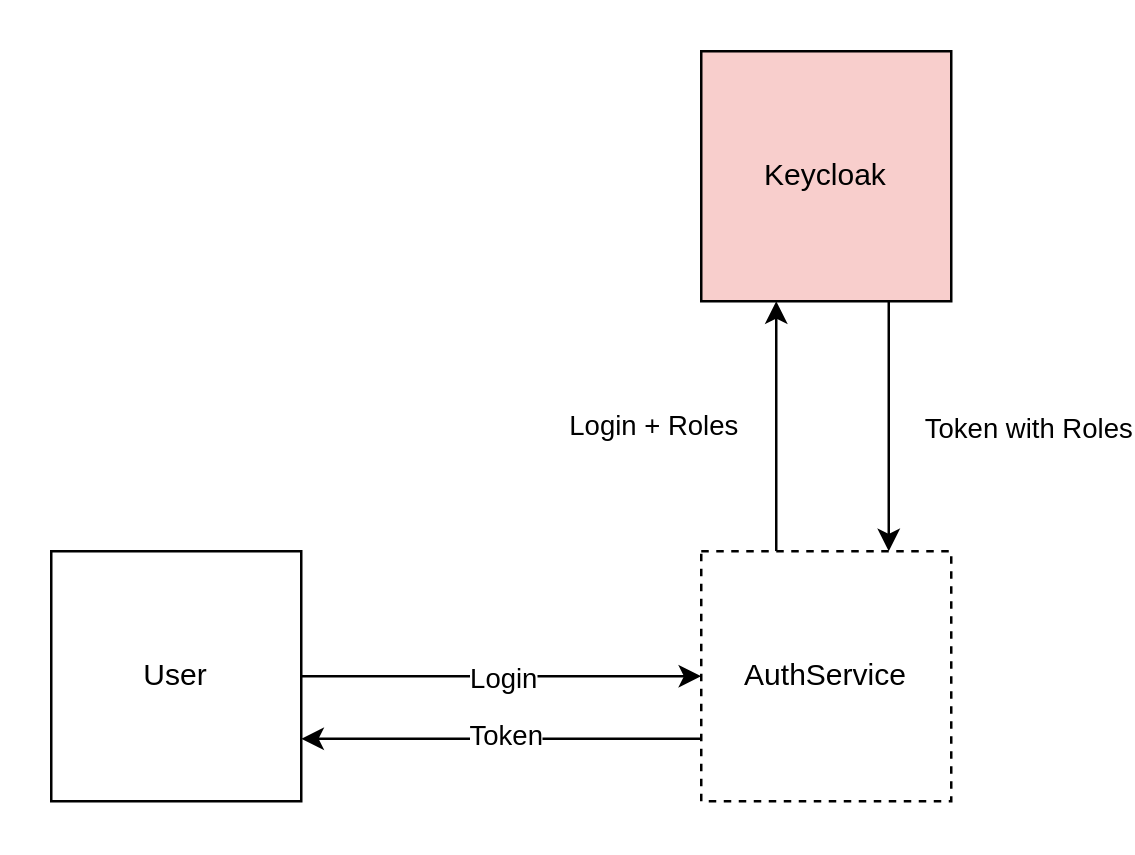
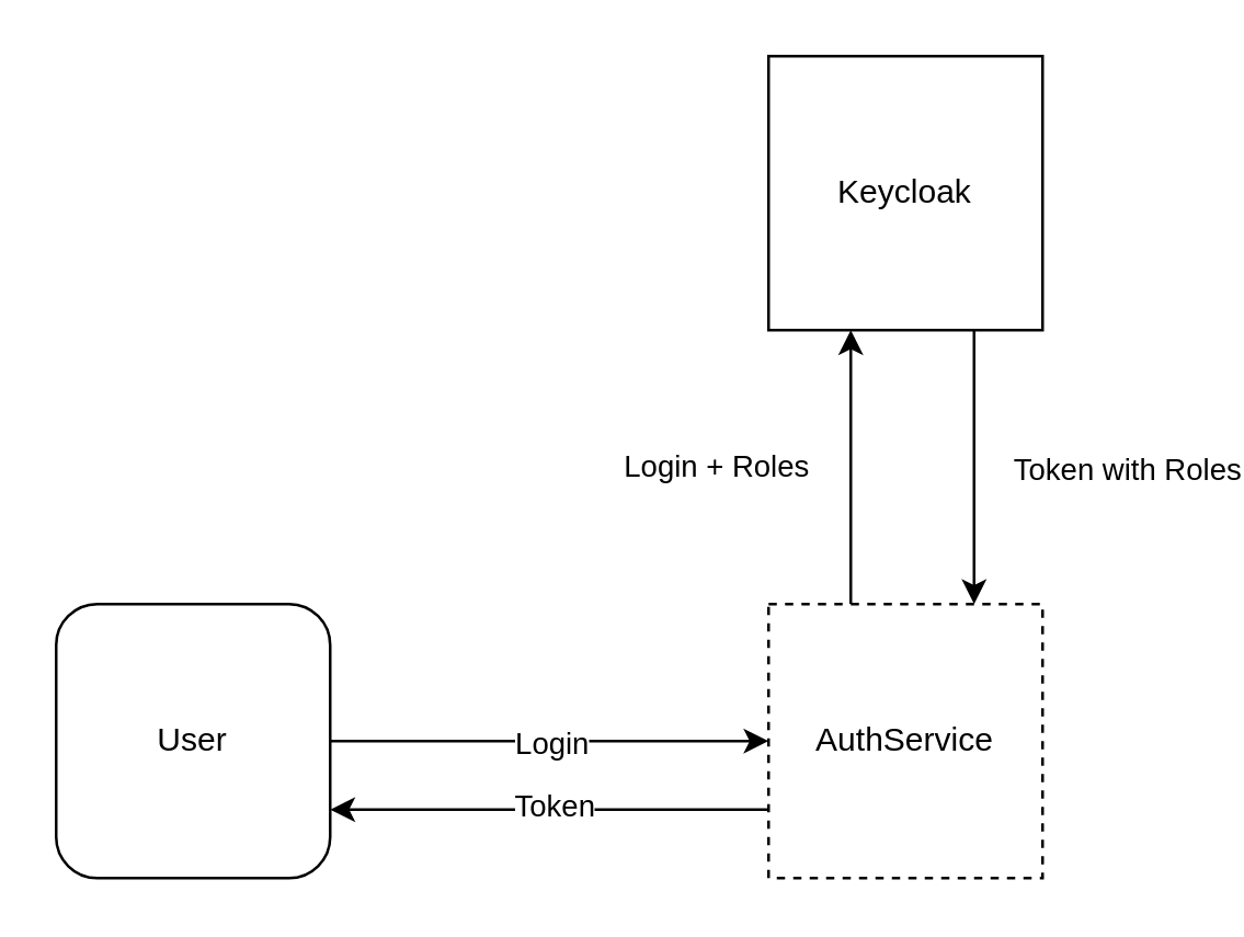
- <mxCell id="7" value="Keycloak" style="whiteSpace=wrap;html=1;aspect=fixed;fillColor=#f8cecc;" vertex="1" parent="1"><mxGeometry x="280" y="20" width="100" height="100" as="geometry" /></mxCell>
+ <mxCell id="7" value="Keycloak" style="whiteSpace=wrap;html=1;aspect=fixed;" vertex="1" parent="1"><mxGeometry x="280" y="20" width="100" height="100" as="geometry" /></mxCell>
- <mxCell id="10" value="User" style="whiteSpace=wrap;html=1;aspect=fixed;" vertex="1" parent="1"><mxGeometry x="20" y="220" width="100" height="100" as="geometry" /></mxCell>
+ <mxCell id="10" value="User" style="whiteSpace=wrap;html=1;aspect=fixed;rounded=1;" vertex="1" parent="1"><mxGeometry x="20" y="220" width="100" height="100" as="geometry" /></mxCell>
